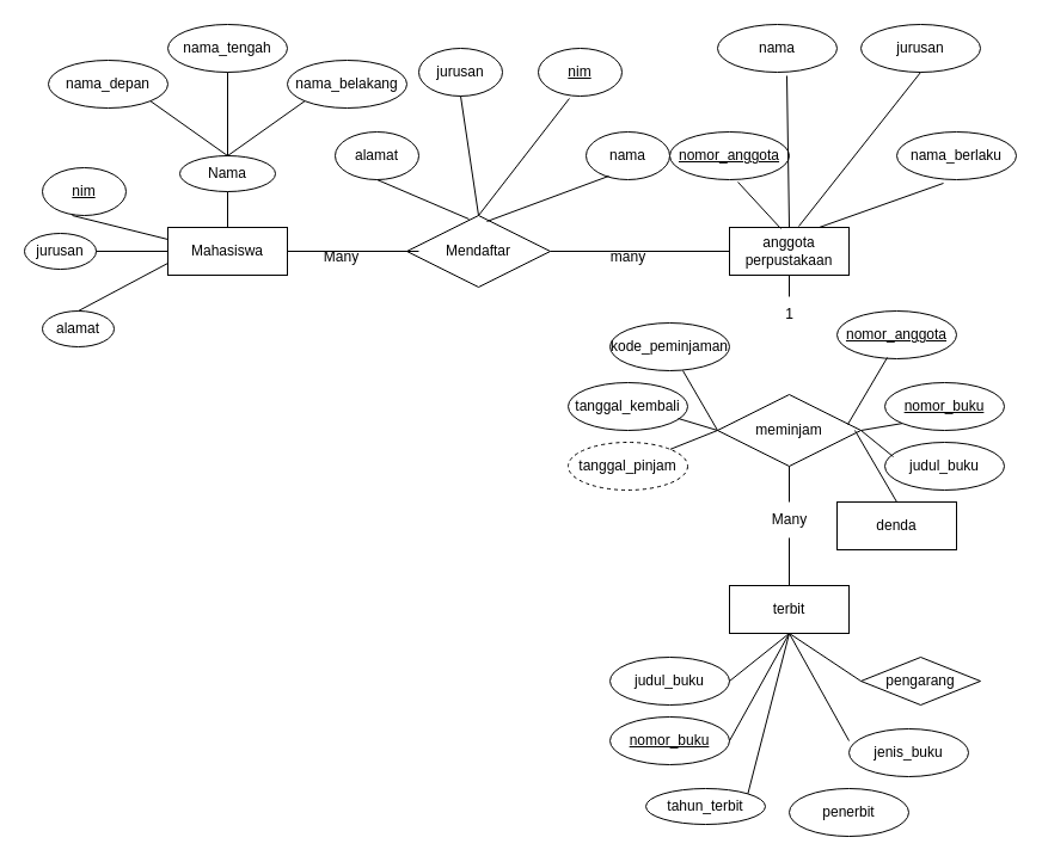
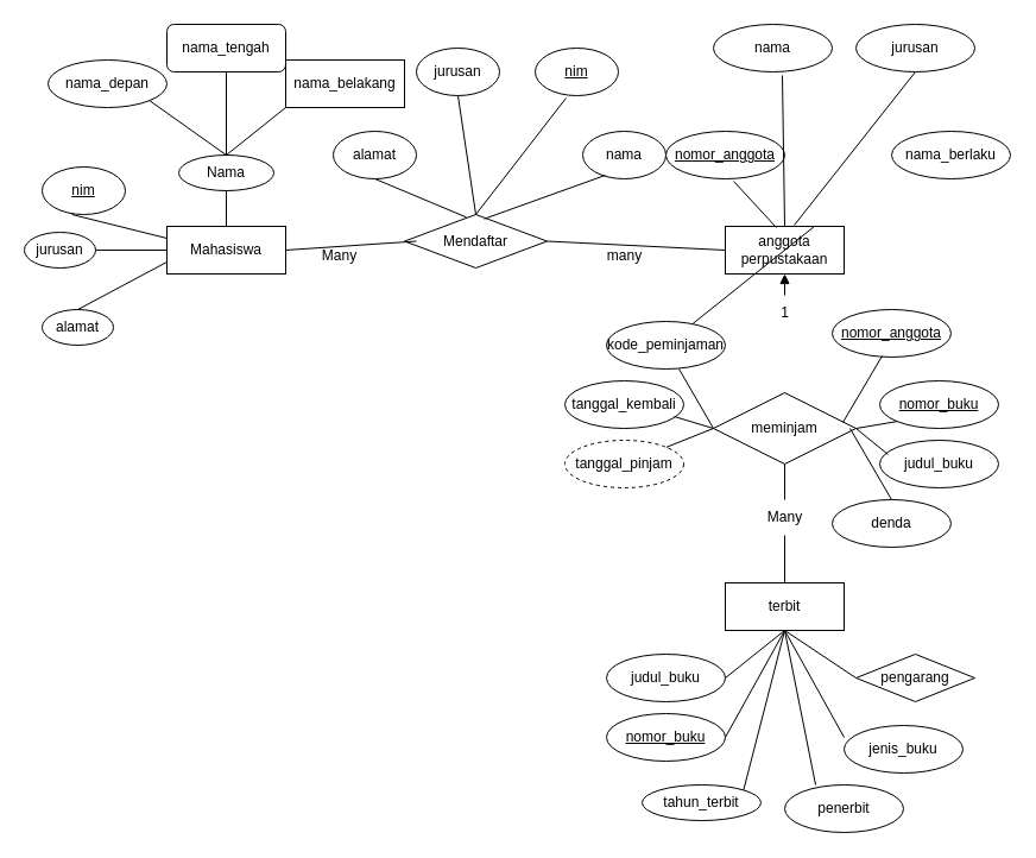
- <mxCell id="9" value="nama_tengah" style="ellipse;whiteSpace=wrap;html=1;align=center;" vertex="1" parent="1"><mxGeometry x="140" y="20" width="100" height="40" as="geometry" /></mxCell>
+ <mxCell id="9" value="nama_tengah" style="whiteSpace=wrap;html=1;align=center;rounded=1;" vertex="1" parent="1"><mxGeometry x="140" y="20" width="100" height="40" as="geometry" /></mxCell>
- <mxCell id="10" value="nama_belakang" style="ellipse;whiteSpace=wrap;html=1;align=center;" vertex="1" parent="1"><mxGeometry x="240" y="50" width="100" height="40" as="geometry" /></mxCell>
+ <mxCell id="10" value="nama_belakang" style="whiteSpace=wrap;html=1;align=center;rounded=0;" vertex="1" parent="1"><mxGeometry x="240" y="50" width="100" height="40" as="geometry" /></mxCell>
- <mxCell id="36" value="" style="endArrow=none;html=1;rounded=0;entryX=0.39;entryY=1.075;entryDx=0;entryDy=0;entryPerimeter=0;exitX=0.75;exitY=0;exitDx=0;exitDy=0;" edge="1" parent="1" source="3" target="31"><mxGeometry relative="1" as="geometry"><mxPoint x="610" y="250" as="sourcePoint" /><mxPoint x="770" y="250" as="targetPoint" /></mxGeometry></mxCell>
+ <mxCell id="36" value="" style="endArrow=none;html=1;rounded=0;exitX=0.75;exitY=0;exitDx=0;exitDy=0;" edge="1" parent="1" source="3" target="41"><mxGeometry relative="1" as="geometry"><mxPoint x="610" y="250" as="sourcePoint" /><mxPoint x="770" y="250" as="targetPoint" /></mxGeometry></mxCell>
- <mxCell id="4" value="Mendaftar" style="shape=rhombus;perimeter=rhombusPerimeter;whiteSpace=wrap;html=1;align=center;" vertex="1" parent="1"><mxGeometry x="340" y="180" width="120" height="60" as="geometry" /></mxCell>
+ <mxCell id="4" value="Mendaftar" style="shape=rhombus;perimeter=rhombusPerimeter;whiteSpace=wrap;html=1;align=center;" vertex="1" parent="1"><mxGeometry x="340" y="180" width="120" height="45" as="geometry" /></mxCell>
- <mxCell id="38" value="" style="endArrow=none;html=1;rounded=0;exitX=0.5;exitY=0;exitDx=0;exitDy=0;entryX=0.5;entryY=1;entryDx=0;entryDy=0;" edge="1" parent="1" source="69" target="3"><mxGeometry relative="1" as="geometry"><mxPoint x="600" y="270" as="sourcePoint" /><mxPoint x="760" y="270" as="targetPoint" /></mxGeometry></mxCell>
+ <mxCell id="38" value="" style="endArrow=block;html=1;rounded=0;exitX=0.5;exitY=0;exitDx=0;exitDy=0;entryX=0.5;entryY=1;entryDx=0;entryDy=0;" edge="1" parent="1" source="69" target="3"><mxGeometry relative="1" as="geometry"><mxPoint x="600" y="270" as="sourcePoint" /><mxPoint x="760" y="270" as="targetPoint" /></mxGeometry></mxCell>
- <mxCell id="46" value="denda" style="whiteSpace=wrap;html=1;align=center;rounded=0;" vertex="1" parent="1"><mxGeometry x="700" y="420" width="100" height="40" as="geometry" /></mxCell>
+ <mxCell id="46" value="denda" style="ellipse;whiteSpace=wrap;html=1;align=center;" vertex="1" parent="1"><mxGeometry x="700" y="420" width="100" height="40" as="geometry" /></mxCell>
+ <mxCell id="64" value="" style="endArrow=none;html=1;rounded=0;exitX=0.5;exitY=1;exitDx=0;exitDy=0;entryX=0.26;entryY=0;entryDx=0;entryDy=0;entryPerimeter=0;" edge="1" parent="1" source="53" target="59"><mxGeometry relative="1" as="geometry"><mxPoint x="700" y="540" as="sourcePoint" /><mxPoint x="860" y="540" as="targetPoint" /></mxGeometry></mxCell>
